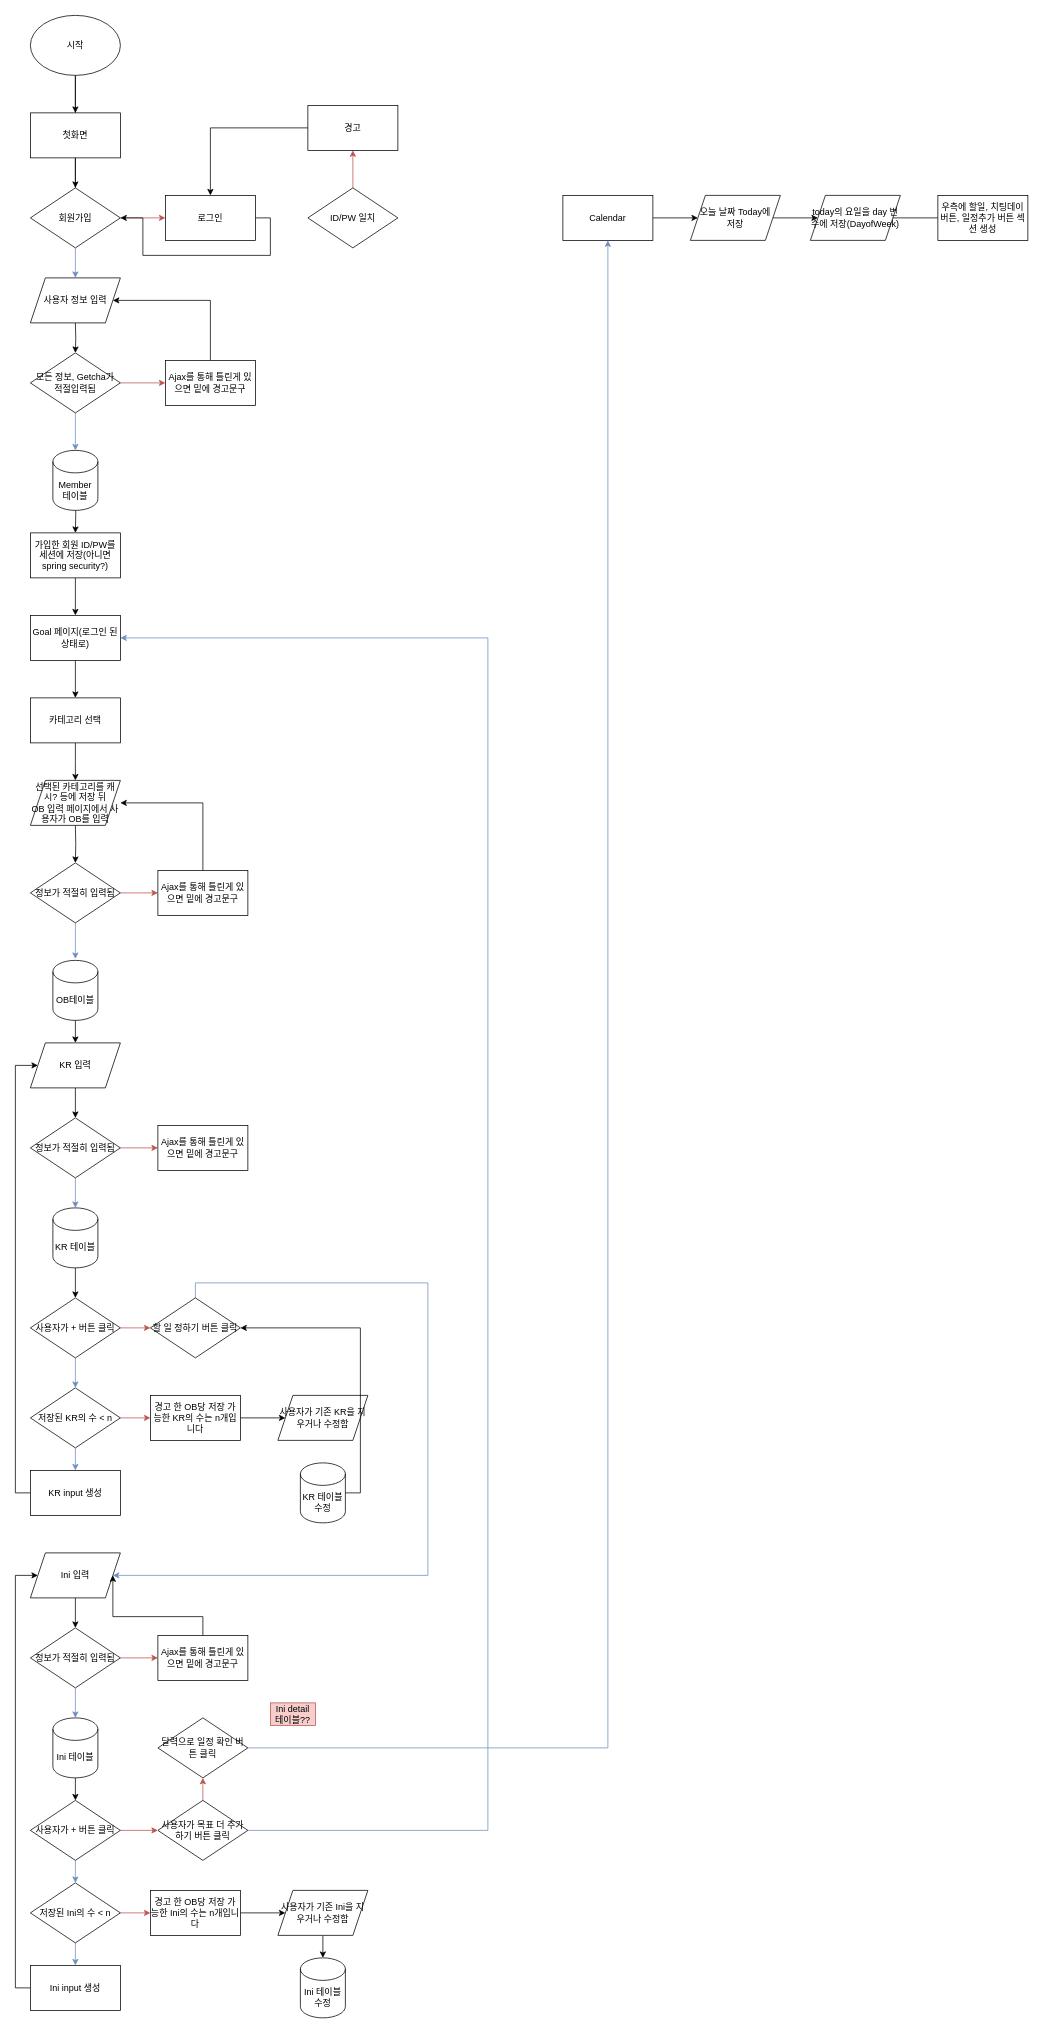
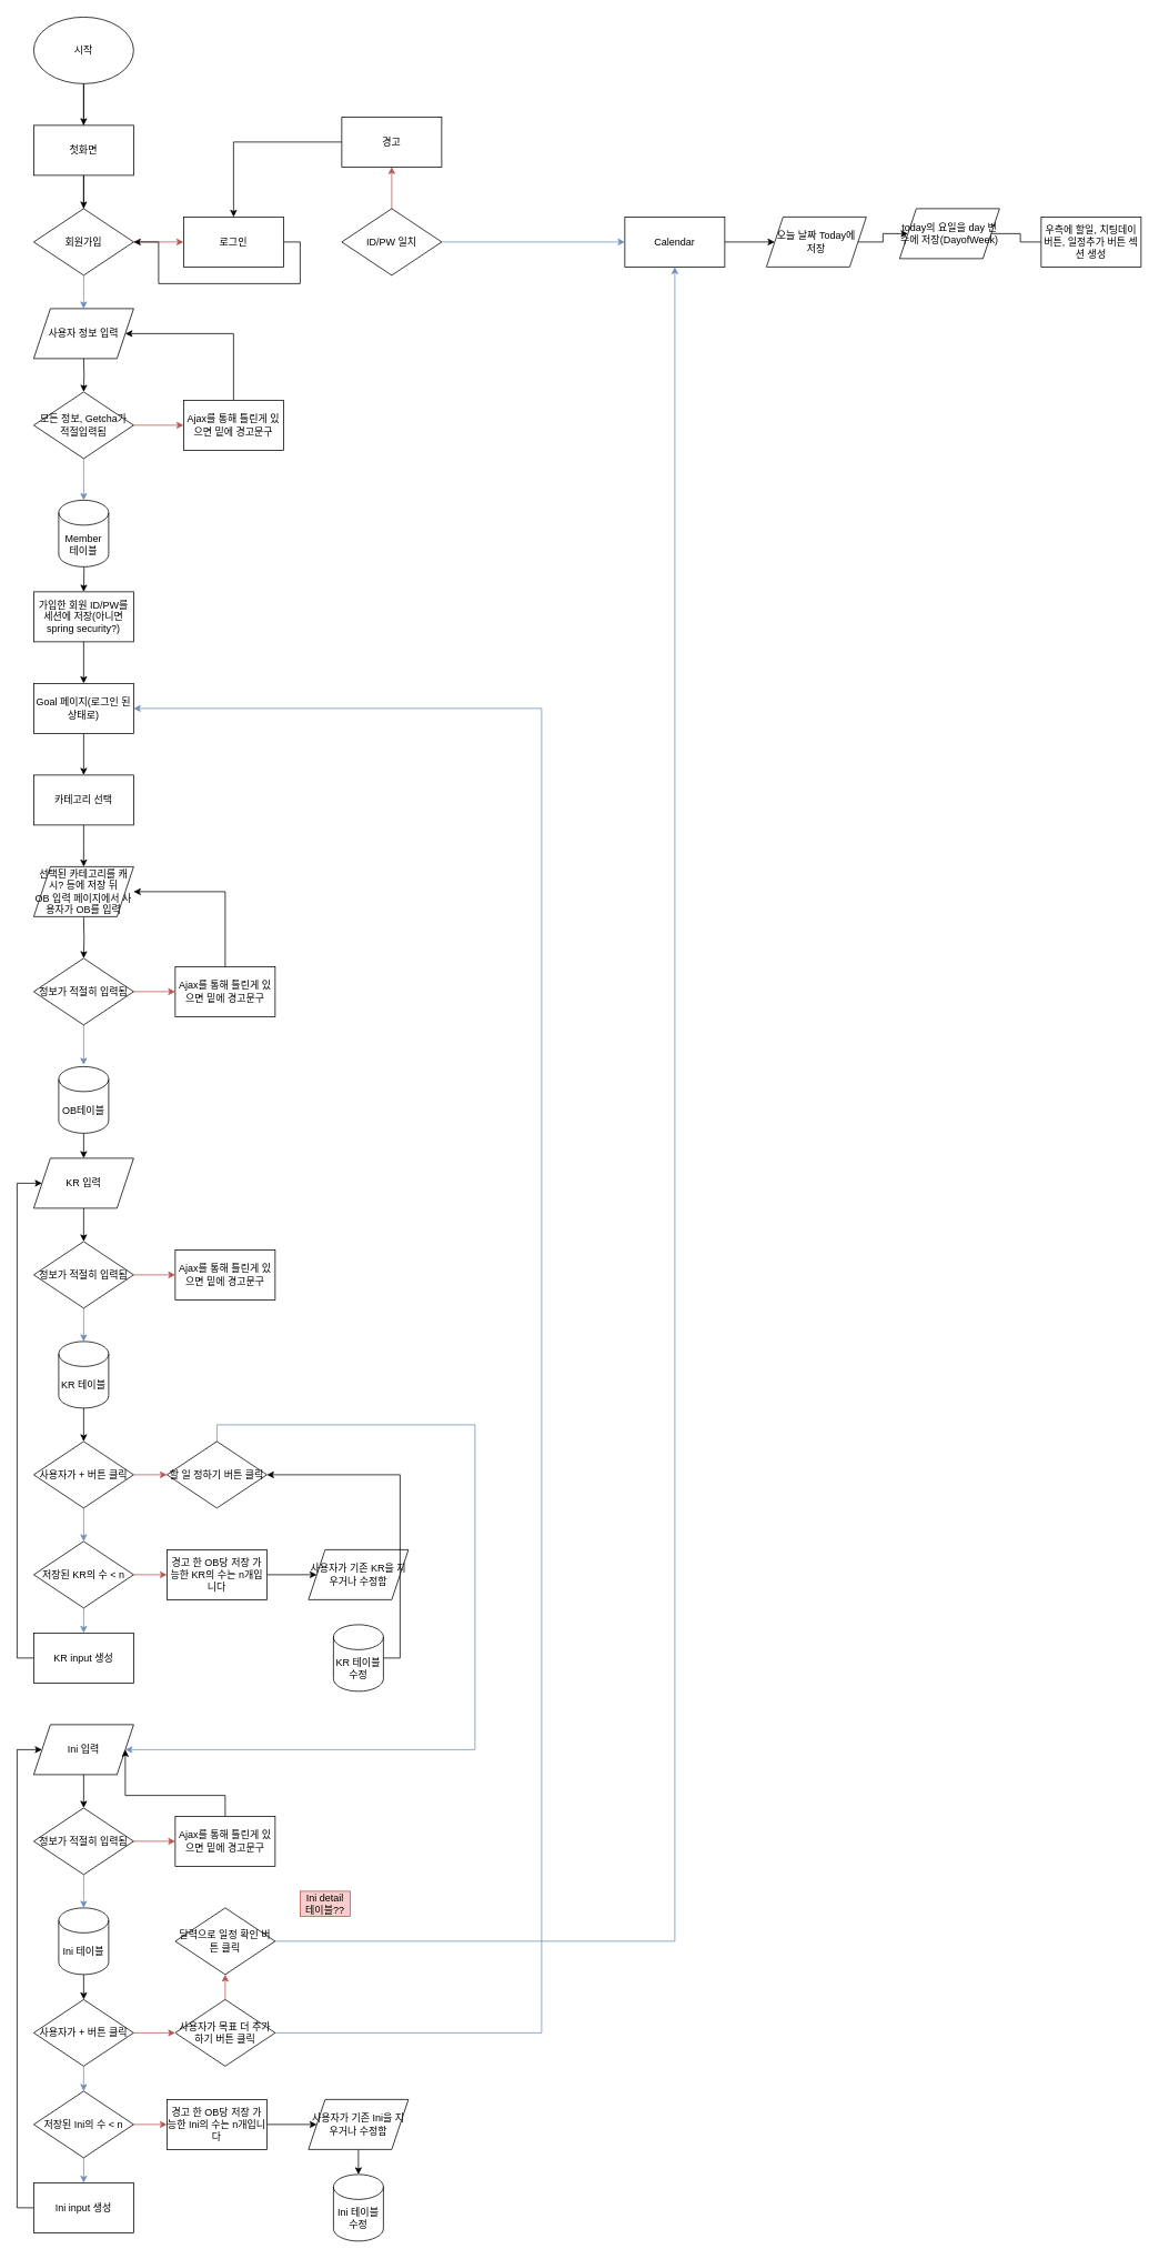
+ <mxCell id="37" style="edgeStyle=orthogonalEdgeStyle;rounded=0;orthogonalLoop=1;jettySize=auto;html=1;exitX=1;exitY=0.5;exitDx=0;exitDy=0;fillColor=#dae8fc;strokeColor=#6c8ebf;" edge="1" parent="1" source="39" target="41"><mxGeometry relative="1" as="geometry"><mxPoint x="770" y="290" as="targetPoint" /></mxGeometry></mxCell>
- <mxCell id="97" value="today의 요일을 day 변수에 저장(DayofWeek)" style="shape=parallelogram;perimeter=parallelogramPerimeter;whiteSpace=wrap;html=1;fixedSize=1;" vertex="1" parent="1"><mxGeometry x="1080" y="260" width="120" height="60" as="geometry" /></mxCell>
+ <mxCell id="97" value="today의 요일을 day 변수에 저장(DayofWeek)" style="shape=parallelogram;perimeter=parallelogramPerimeter;whiteSpace=wrap;html=1;fixedSize=1;" vertex="1" parent="1"><mxGeometry x="1080" y="250" width="120" height="60" as="geometry" /></mxCell>
